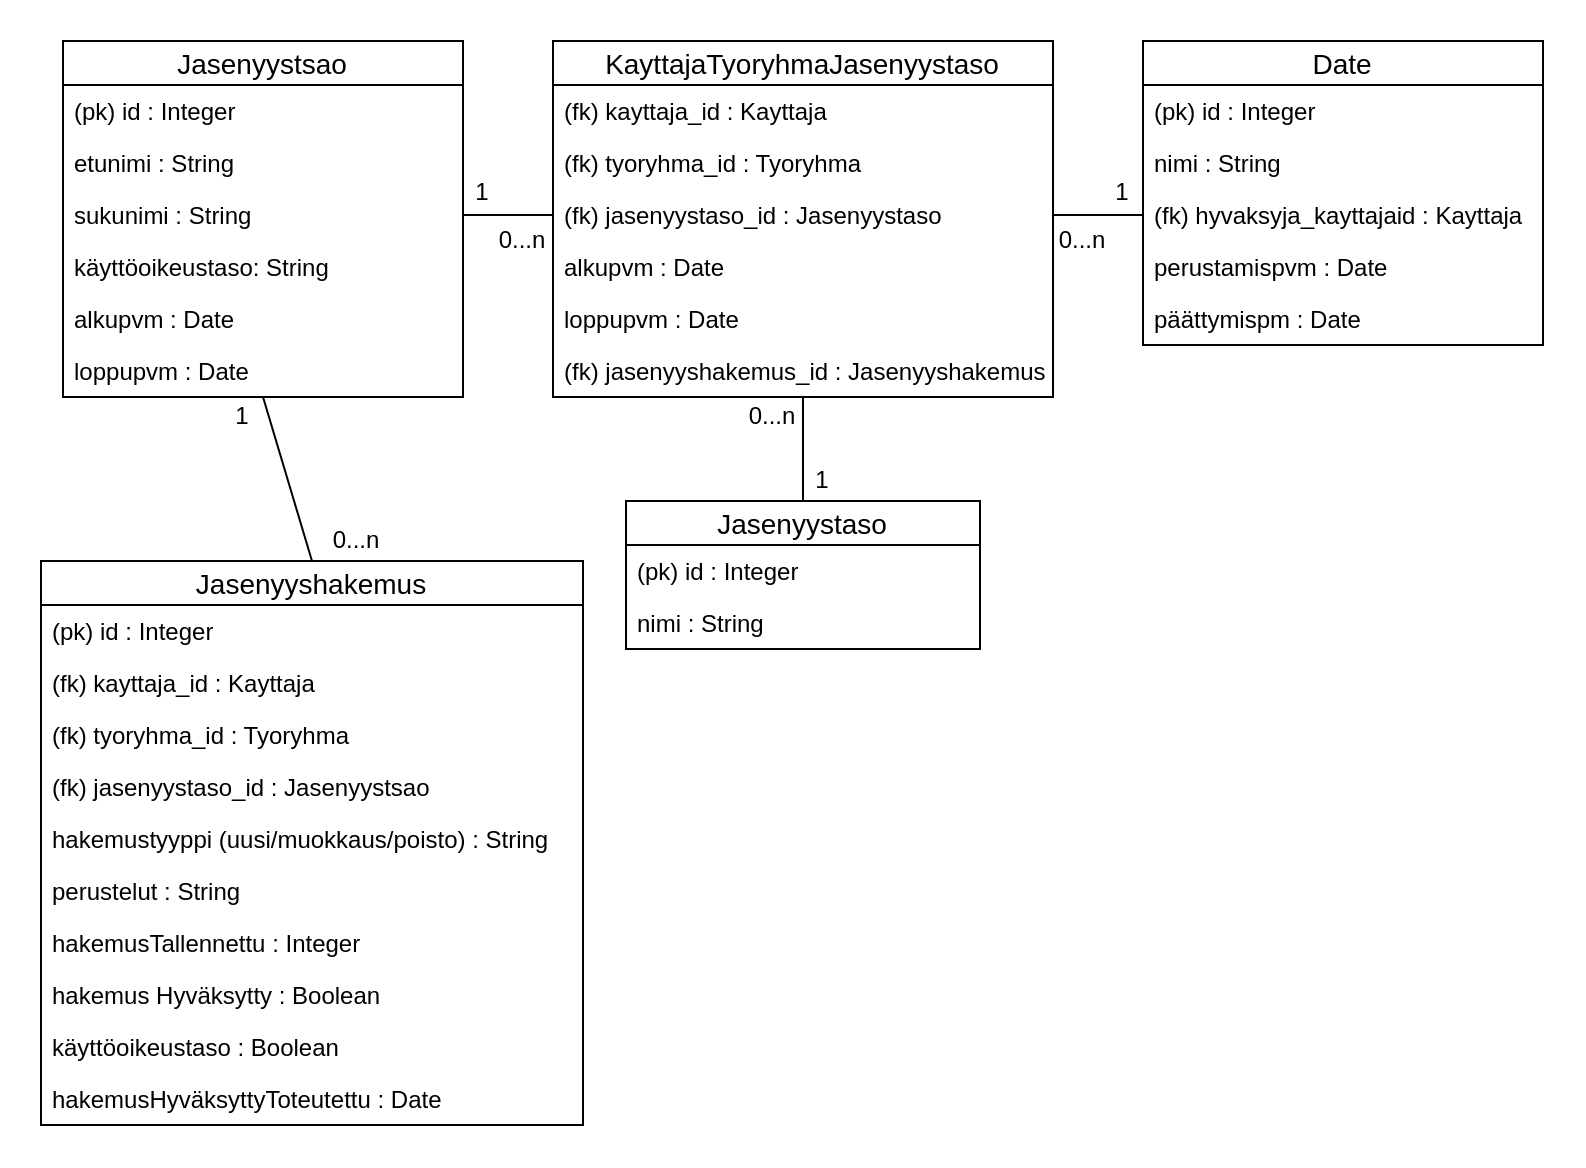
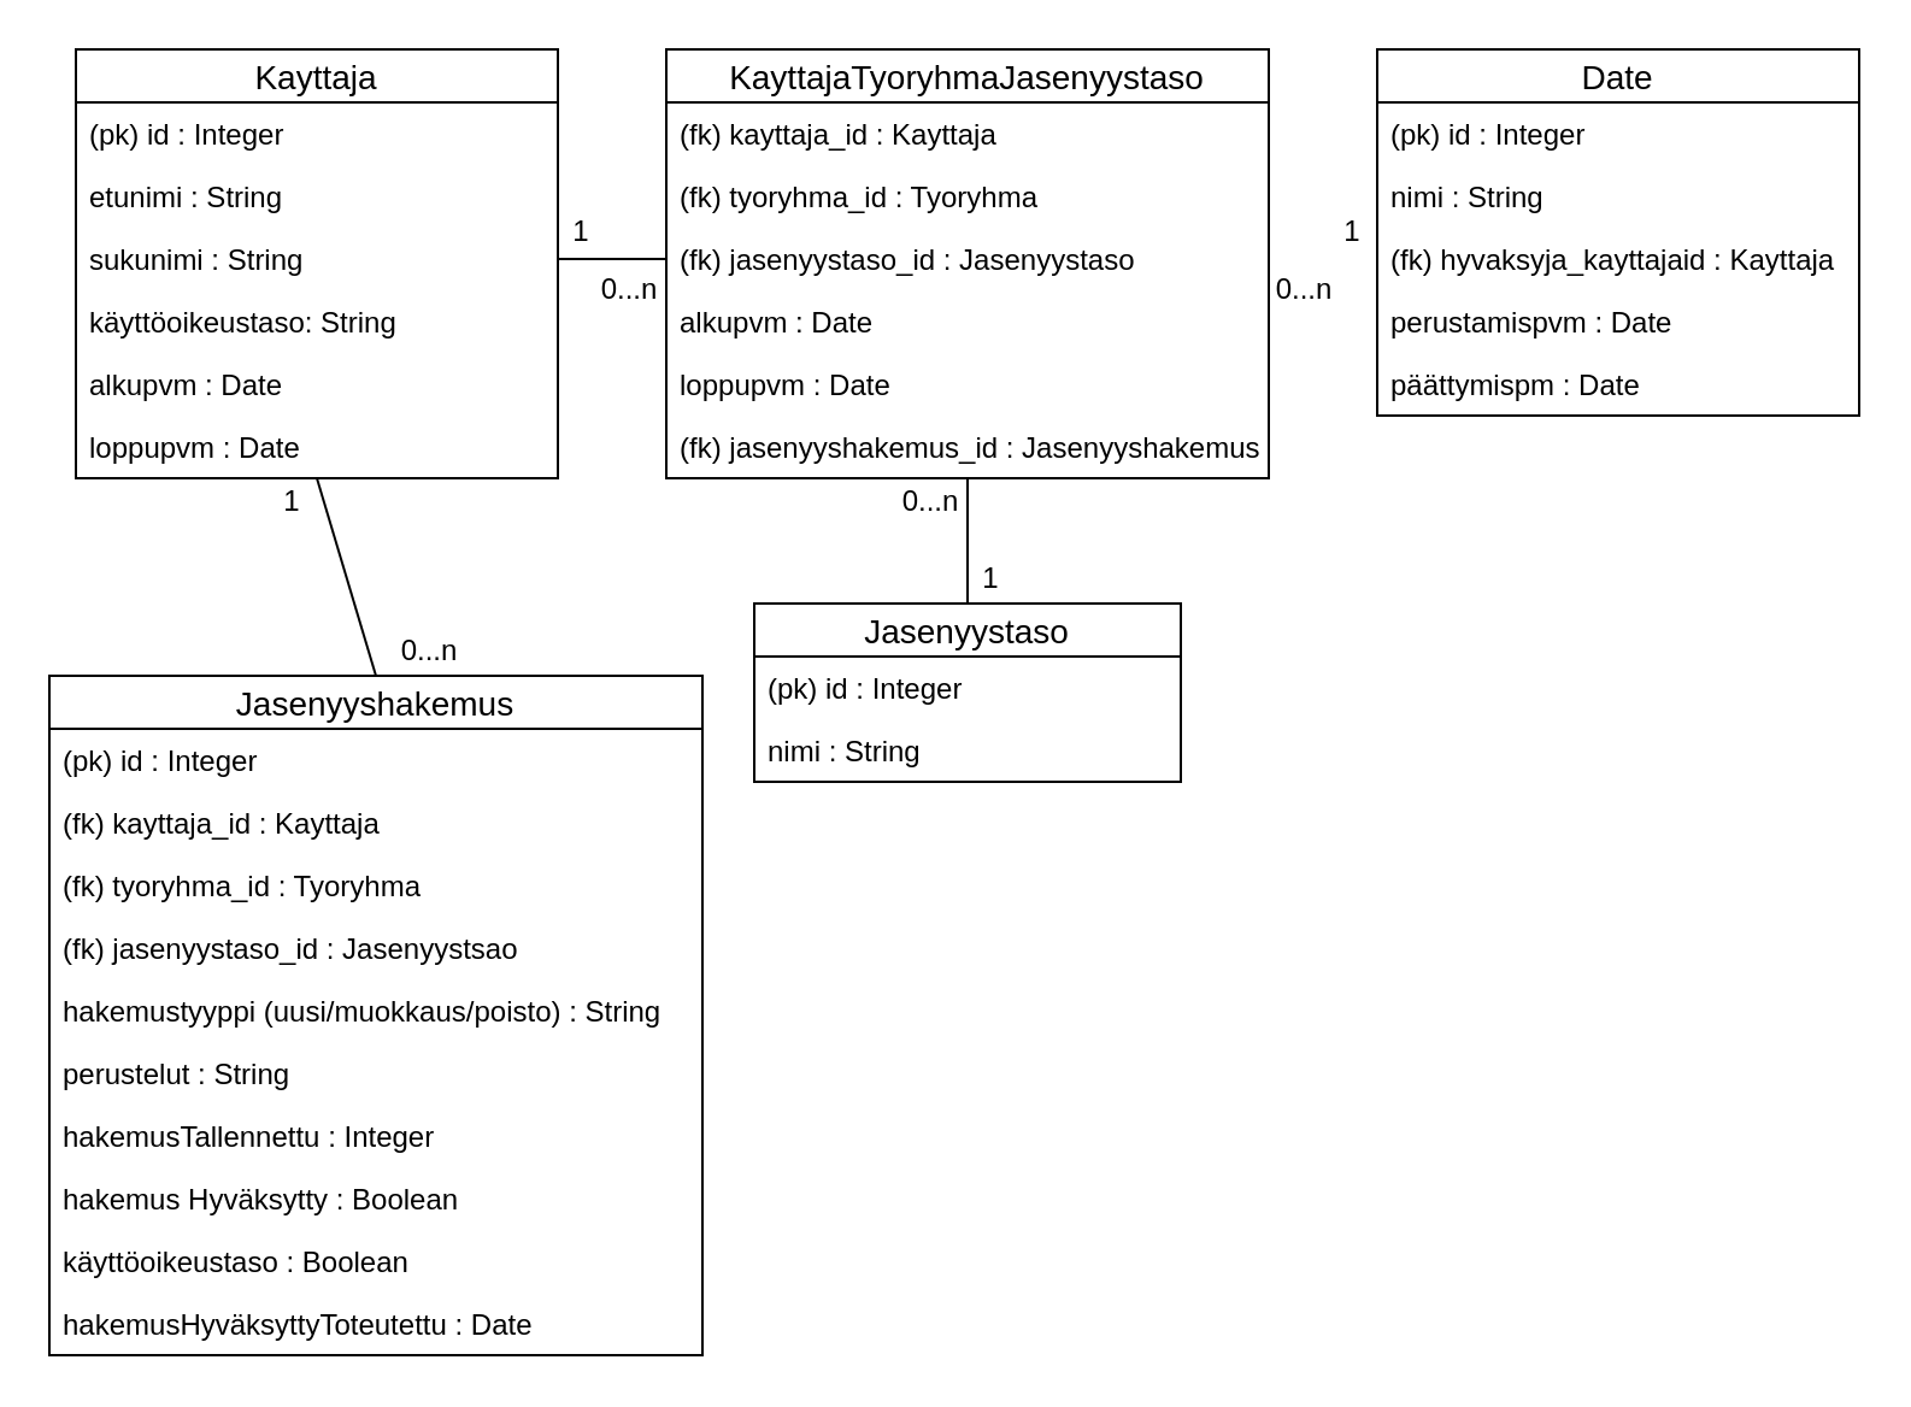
- <mxCell id="2" value="Jasenyystsao" style="swimlane;fontStyle=0;childLayout=stackLayout;horizontal=1;startSize=22;fillColor=none;horizontalStack=0;resizeParent=1;resizeParentMax=0;resizeLast=0;collapsible=1;marginBottom=0;swimlaneFillColor=#ffffff;align=center;fontSize=14;" vertex="1" parent="1"><mxGeometry x="31" y="20" width="200" height="178" as="geometry" /></mxCell>
+ <mxCell id="2" value="Kayttaja" style="swimlane;fontStyle=0;childLayout=stackLayout;horizontal=1;startSize=22;fillColor=none;horizontalStack=0;resizeParent=1;resizeParentMax=0;resizeLast=0;collapsible=1;marginBottom=0;swimlaneFillColor=#ffffff;align=center;fontSize=14;" vertex="1" parent="1"><mxGeometry x="31" y="20" width="200" height="178" as="geometry" /></mxCell>
- <mxCell id="44" value="" style="endArrow=none;html=1;exitX=1;exitY=0.5;exitDx=0;exitDy=0;entryX=0;entryY=0.5;entryDx=0;entryDy=0;" edge="1" parent="1" source="32" target="12"><mxGeometry width="50" height="50" relative="1" as="geometry"><mxPoint x="521" y="150" as="sourcePoint" /><mxPoint x="571" y="100" as="targetPoint" /></mxGeometry></mxCell>
